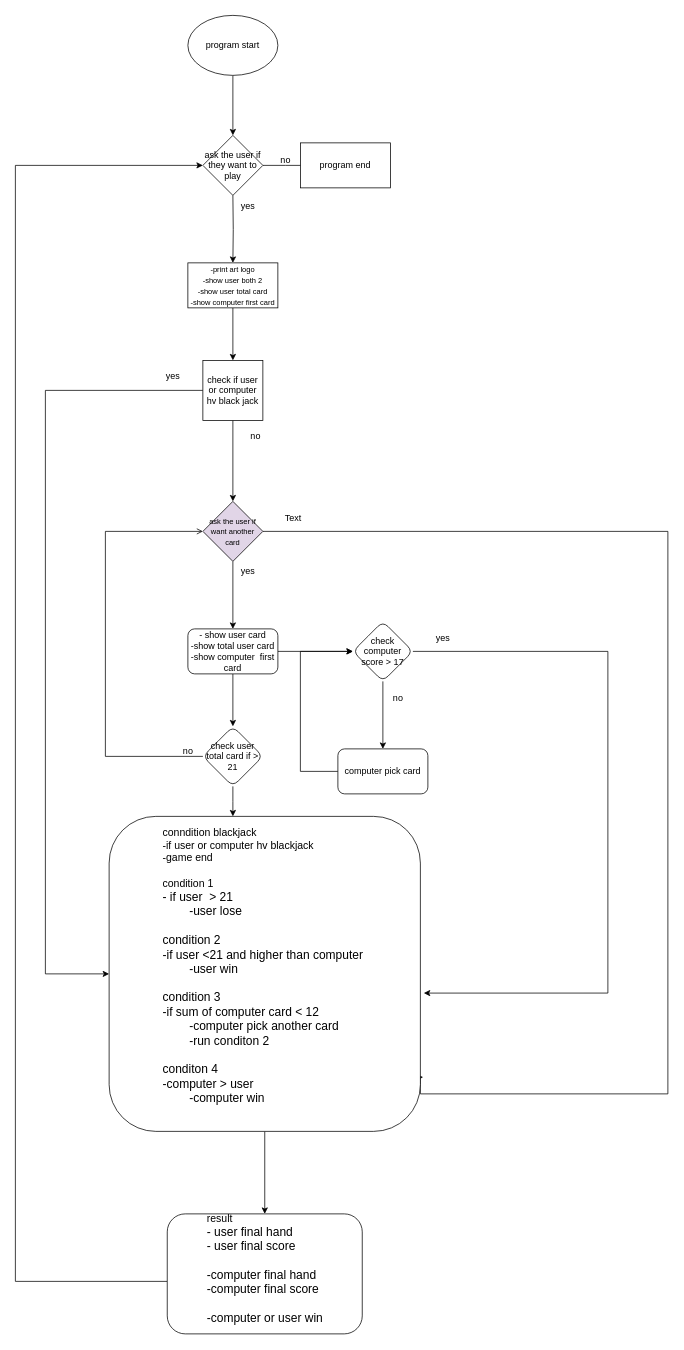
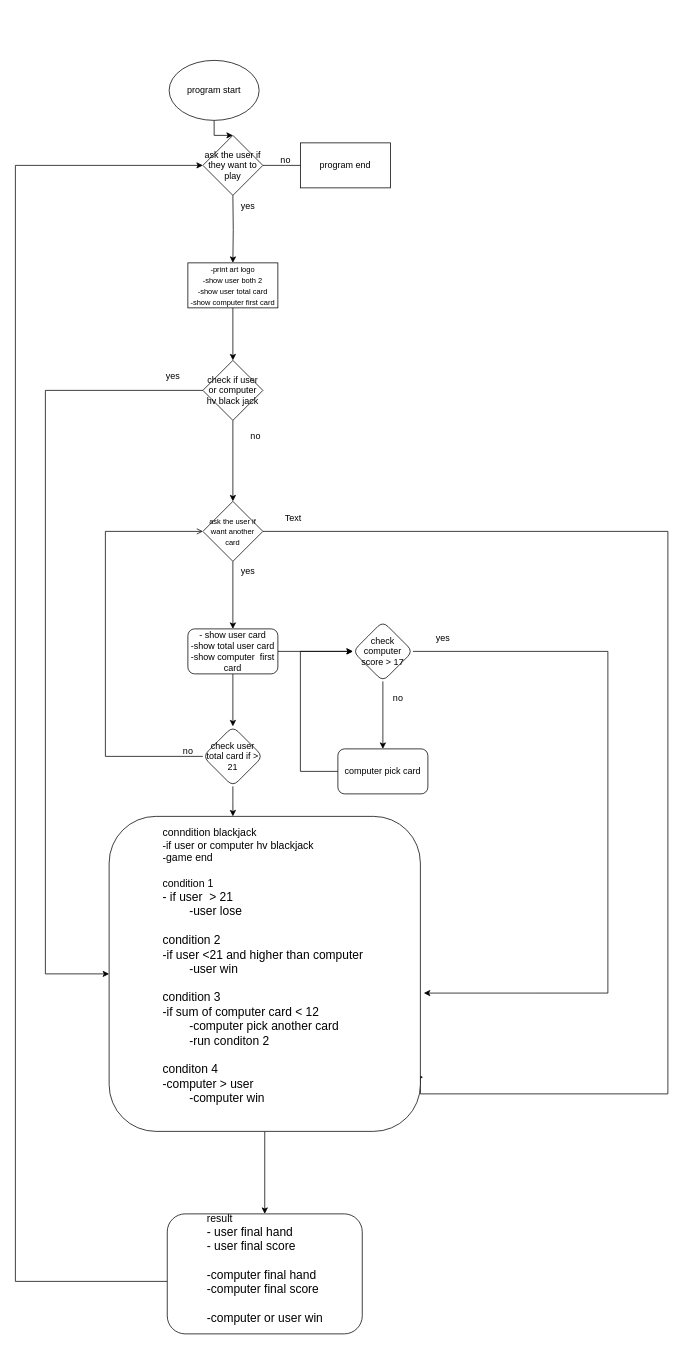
- <mxCell id="3" value="program start" style="ellipse;whiteSpace=wrap;html=1;" parent="1" vertex="1"><mxGeometry x="250" y="20" width="120" height="80" as="geometry" /></mxCell>
+ <mxCell id="3" value="program start" style="ellipse;whiteSpace=wrap;html=1;" parent="1" vertex="1"><mxGeometry x="225" y="80" width="120" height="80" as="geometry" /></mxCell>
- <mxCell id="29" value="check if user or computer hv black jack" style="whiteSpace=wrap;html=1;rounded=0;" parent="1" vertex="1"><mxGeometry x="270" y="480" width="80" height="80" as="geometry" /></mxCell>
+ <mxCell id="29" value="check if user or computer hv black jack" style="rhombus;whiteSpace=wrap;html=1;" parent="1" vertex="1"><mxGeometry x="270" y="480" width="80" height="80" as="geometry" /></mxCell>
- <mxCell id="14" value="&lt;font style=&quot;font-size: 10px;&quot;&gt;ask the user if want another&lt;br&gt;card&lt;/font&gt;" style="rhombus;whiteSpace=wrap;html=1;fillColor=#e1d5e7;" parent="1" vertex="1"><mxGeometry x="270" y="668" width="80" height="80" as="geometry" /></mxCell>
+ <mxCell id="14" value="&lt;font style=&quot;font-size: 10px;&quot;&gt;ask the user if want another&lt;br&gt;card&lt;/font&gt;" style="rhombus;whiteSpace=wrap;html=1;" parent="1" vertex="1"><mxGeometry x="270" y="668" width="80" height="80" as="geometry" /></mxCell>
